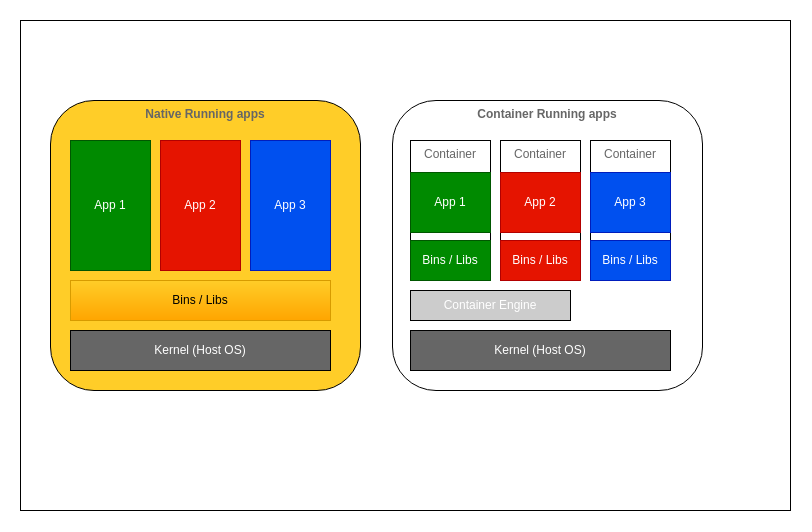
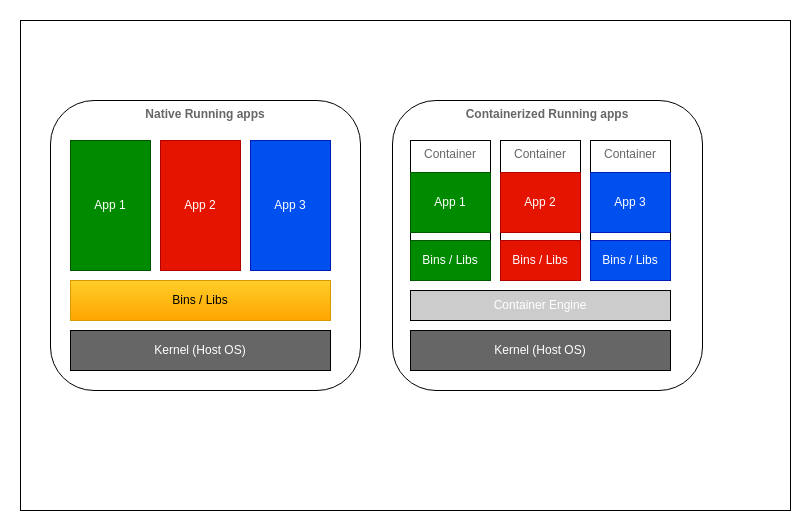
- <mxCell id="4" value="Native Running apps" style="rounded=1;whiteSpace=wrap;html=1;fillColor=#ffcd28;fontColor=#666666;verticalAlign=top;fontStyle=1;" vertex="1" parent="1"><mxGeometry x="50" y="100" width="310" height="290" as="geometry" /></mxCell>
+ <mxCell id="4" value="Native Running apps" style="rounded=1;whiteSpace=wrap;html=1;fillColor=#FFFFFF;fontColor=#666666;verticalAlign=top;fontStyle=1" vertex="1" parent="1"><mxGeometry x="50" y="100" width="310" height="290" as="geometry" /></mxCell>
- <mxCell id="3" value="Container Running apps" style="rounded=1;whiteSpace=wrap;html=1;fillColor=#FFFFFF;fontColor=#666666;verticalAlign=top;fontStyle=1" vertex="1" parent="1"><mxGeometry x="392" y="100" width="310" height="290" as="geometry" /></mxCell>
+ <mxCell id="3" value="Containerized Running apps" style="rounded=1;whiteSpace=wrap;html=1;fillColor=#FFFFFF;fontColor=#666666;verticalAlign=top;fontStyle=1" vertex="1" parent="1"><mxGeometry x="392" y="100" width="310" height="290" as="geometry" /></mxCell>
- <mxCell id="9" value="Container Engine" style="rounded=0;whiteSpace=wrap;html=1;fontColor=#FFFFFF;fillColor=#CCCCCC;" vertex="1" parent="1"><mxGeometry x="410" y="290" width="160" height="30" as="geometry" /></mxCell>
+ <mxCell id="9" value="Container Engine" style="rounded=0;whiteSpace=wrap;html=1;fontColor=#FFFFFF;fillColor=#CCCCCC;" vertex="1" parent="1"><mxGeometry x="410" y="290" width="260" height="30" as="geometry" /></mxCell>
